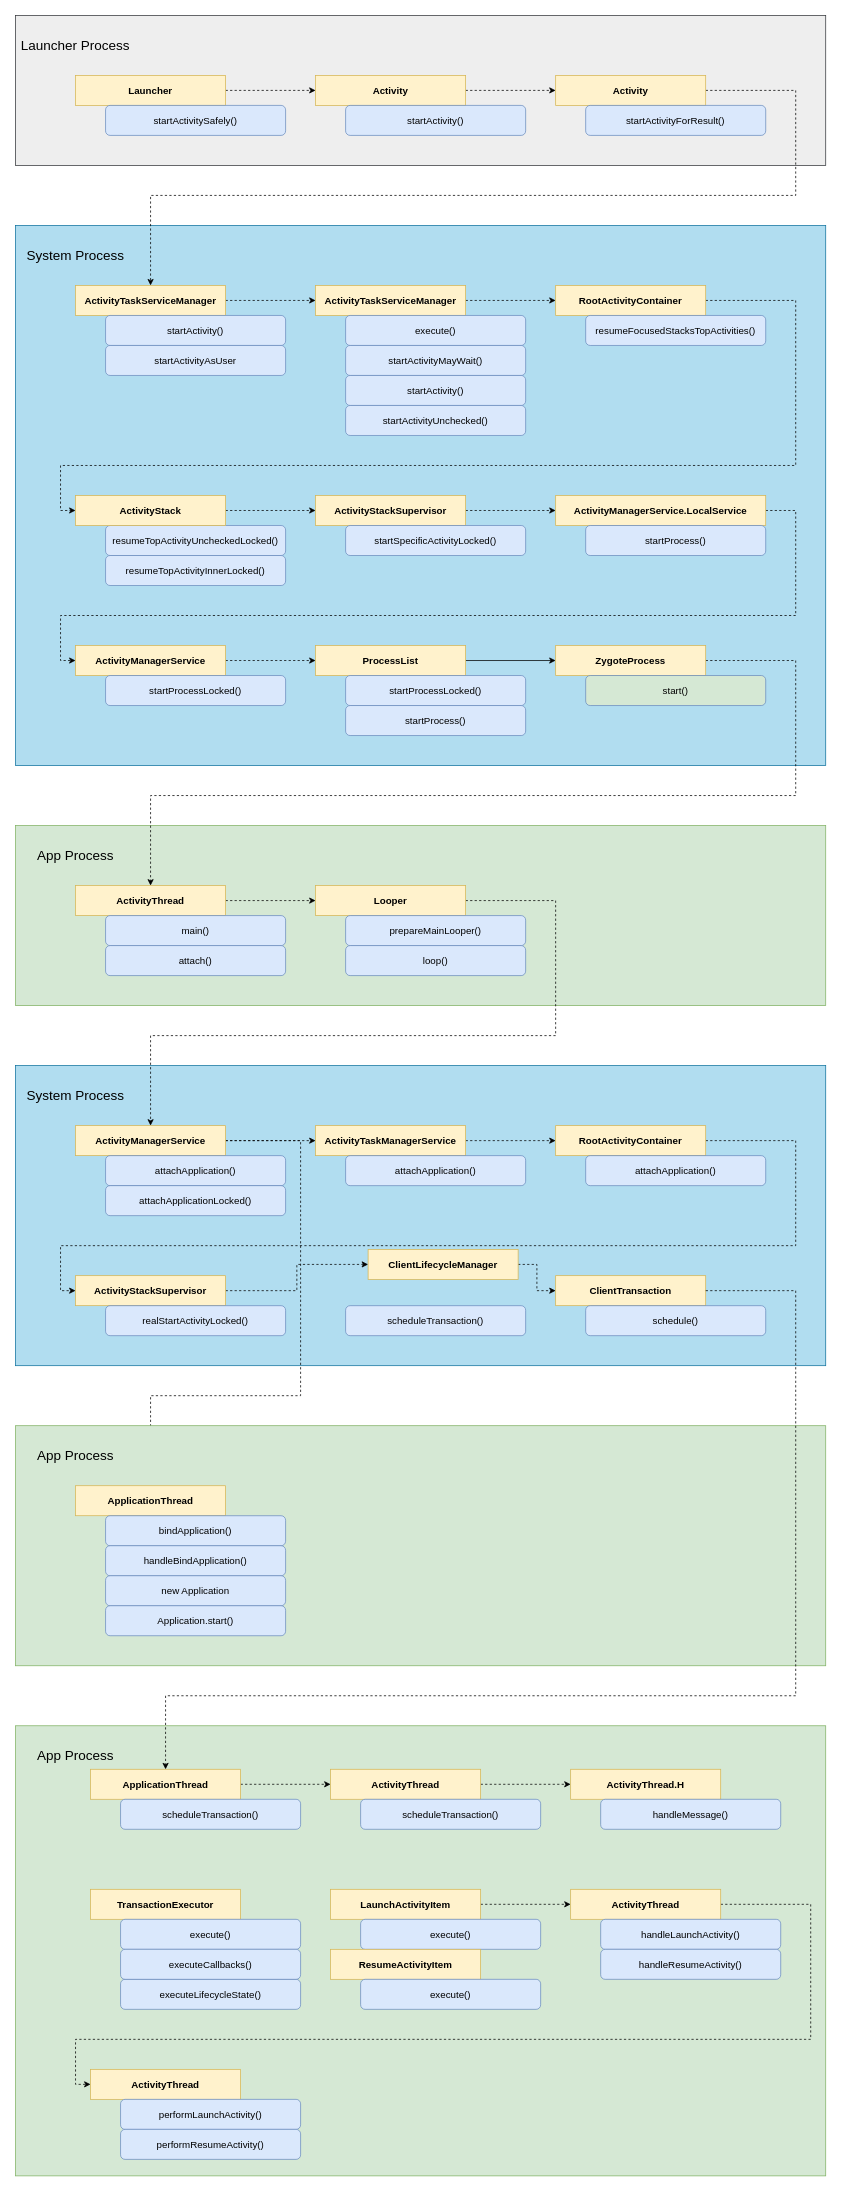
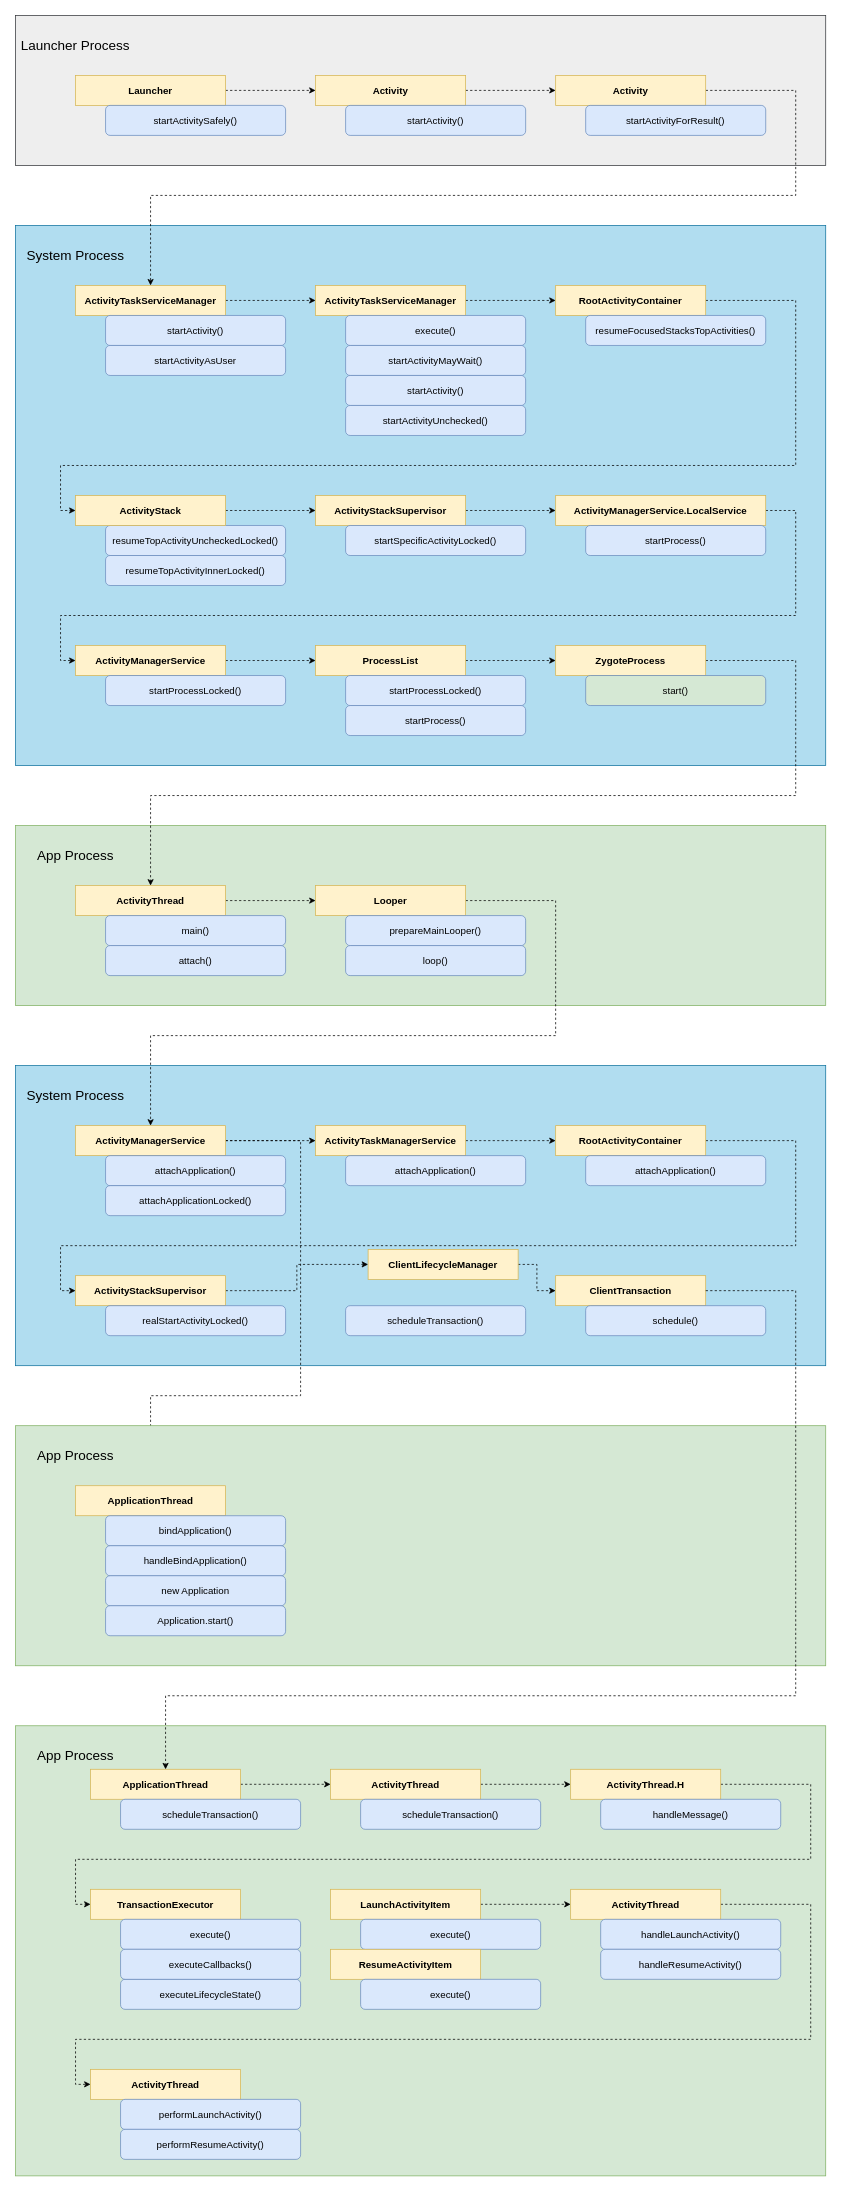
- <mxCell id="74" style="edgeStyle=orthogonalEdgeStyle;rounded=0;orthogonalLoop=1;jettySize=auto;html=1;entryX=0;entryY=0.5;entryDx=0;entryDy=0;dashed=0;fontSize=18;fontColor=#FF0000;" edge="1" parent="1" source="75" target="80"><mxGeometry relative="1" as="geometry" /></mxCell>
+ <mxCell id="74" style="edgeStyle=orthogonalEdgeStyle;rounded=0;orthogonalLoop=1;jettySize=auto;html=1;entryX=0;entryY=0.5;entryDx=0;entryDy=0;dashed=1;fontSize=18;fontColor=#FF0000;" edge="1" parent="1" source="75" target="80"><mxGeometry relative="1" as="geometry" /></mxCell>
+ <mxCell id="39" style="edgeStyle=orthogonalEdgeStyle;rounded=0;orthogonalLoop=1;jettySize=auto;html=1;entryX=0;entryY=0.5;entryDx=0;entryDy=0;dashed=1;fontSize=13;fontColor=#FF0000;exitX=1;exitY=0.5;exitDx=0;exitDy=0;" edge="1" parent="1" source="40" target="42"><mxGeometry relative="1" as="geometry"><Array as="points"><mxPoint x="1080" y="2378" /><mxPoint x="1080" y="2478" /><mxPoint x="100" y="2478" /><mxPoint x="100" y="2538" /></Array></mxGeometry></mxCell>
